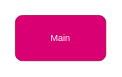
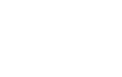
- <mxCell id="2" value="Main" style="rounded=1;whiteSpace=wrap;html=1;fillColor=#d80073;fontColor=#ffffff;strokeColor=#A50040;" parent="1" vertex="1"><mxGeometry x="20" y="20" width="120" height="60" as="geometry" /></mxCell>
